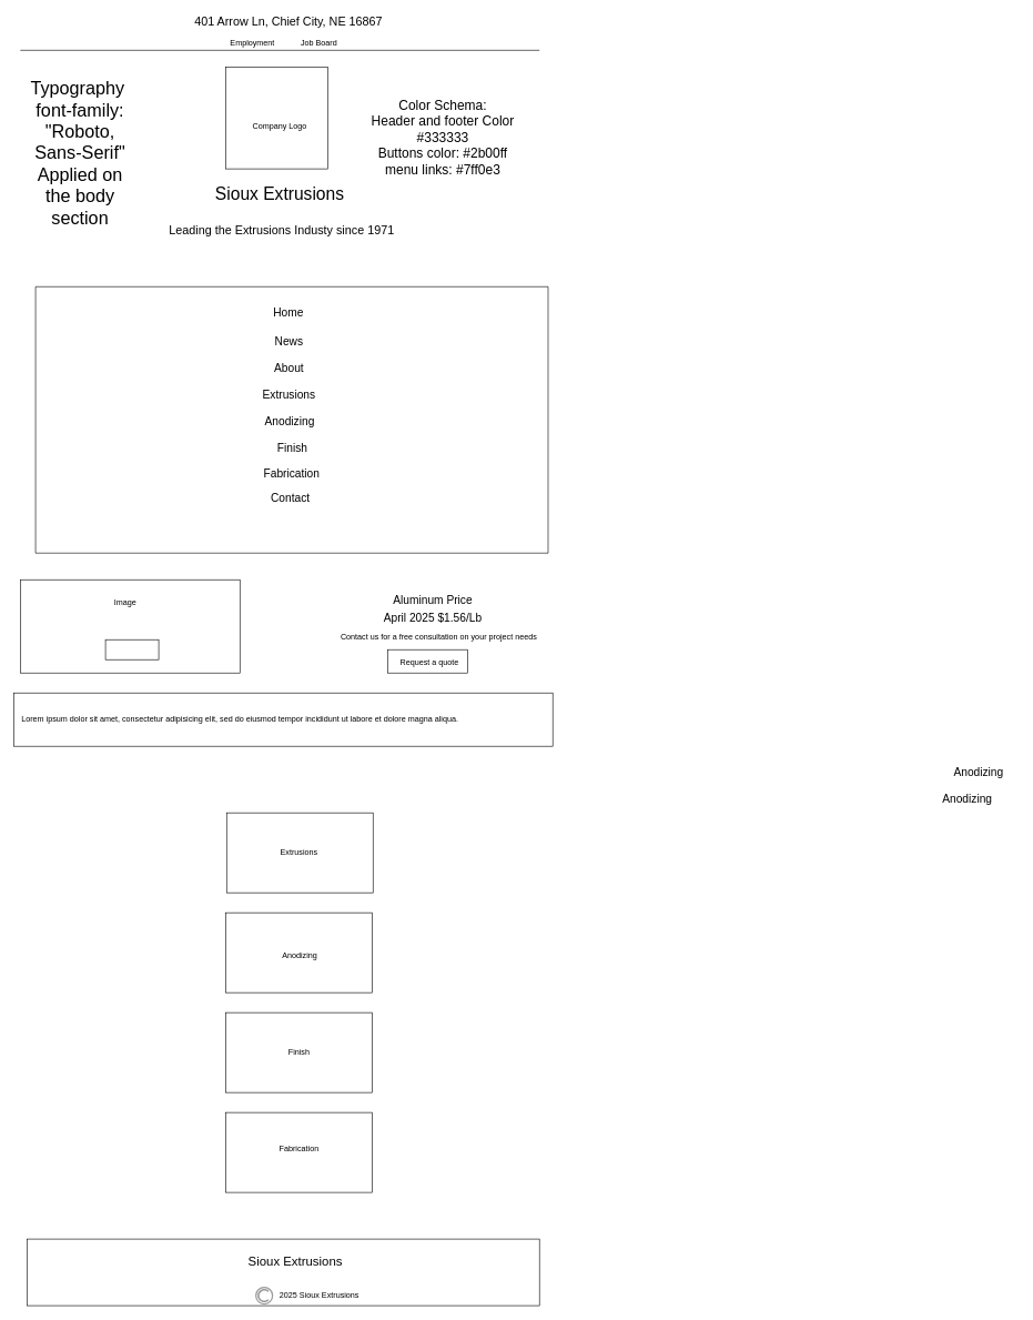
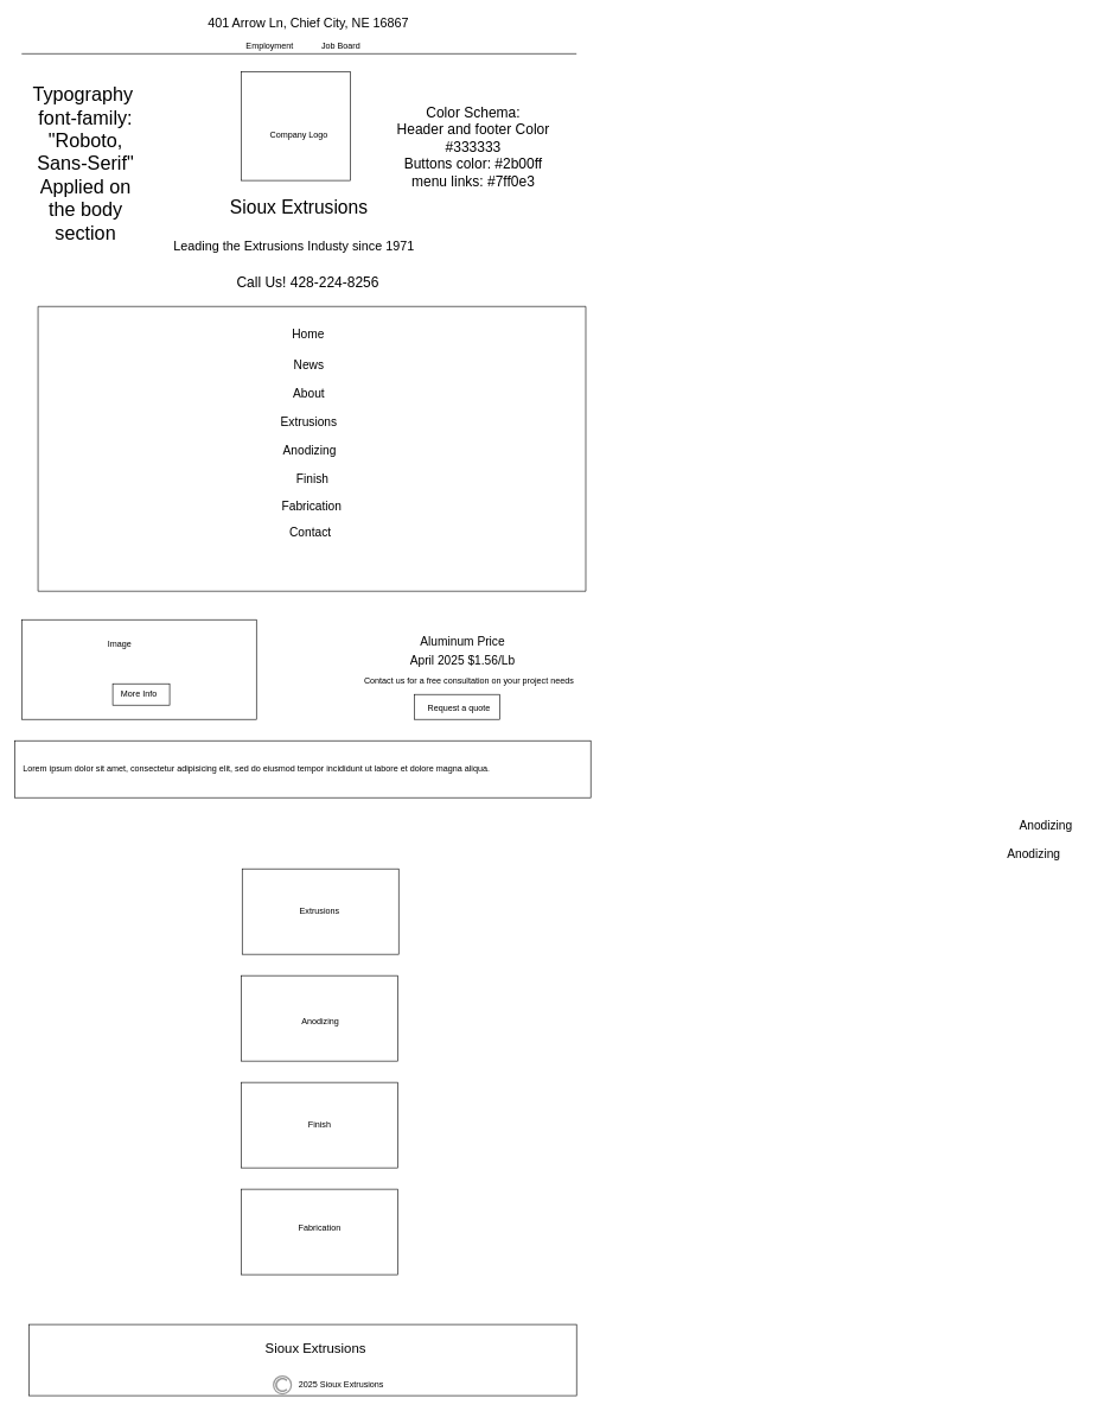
- <mxCell id="10" value="Leading the Extrusions Industy since 1971" style="text;html=1;align=center;verticalAlign=middle;whiteSpace=wrap;rounded=0;fontSize=18;" vertex="1" parent="1"><mxGeometry x="218" y="330" width="410" height="30" as="geometry" /></mxCell>
+ <mxCell id="10" value="Leading the Extrusions Industy since 1971" style="text;html=1;align=center;verticalAlign=middle;whiteSpace=wrap;rounded=0;fontSize=18;" vertex="1" parent="1"><mxGeometry x="208" y="330" width="410" height="30" as="geometry" /></mxCell>
+ <mxCell id="12" value="Call Us! 428-224-8256" style="text;html=1;align=center;verticalAlign=middle;whiteSpace=wrap;rounded=0;fontSize=20;" vertex="1" parent="1"><mxGeometry x="300" y="380" width="264.5" height="30" as="geometry" /></mxCell>
- <mxCell id="25" value="Image" style="text;html=1;align=center;verticalAlign=middle;whiteSpace=wrap;rounded=0;" vertex="1" parent="1"><mxGeometry x="158" y="890" width="60" height="30" as="geometry" /></mxCell>
+ <mxCell id="25" value="Image" style="text;html=1;align=center;verticalAlign=middle;whiteSpace=wrap;rounded=0;" vertex="1" parent="1"><mxGeometry x="138" y="890" width="60" height="30" as="geometry" /></mxCell>
+ <mxCell id="27" value="More Info" style="text;html=1;align=center;verticalAlign=middle;whiteSpace=wrap;rounded=0;" vertex="1" parent="1"><mxGeometry x="165" y="960" width="60" height="30" as="geometry" /></mxCell>
